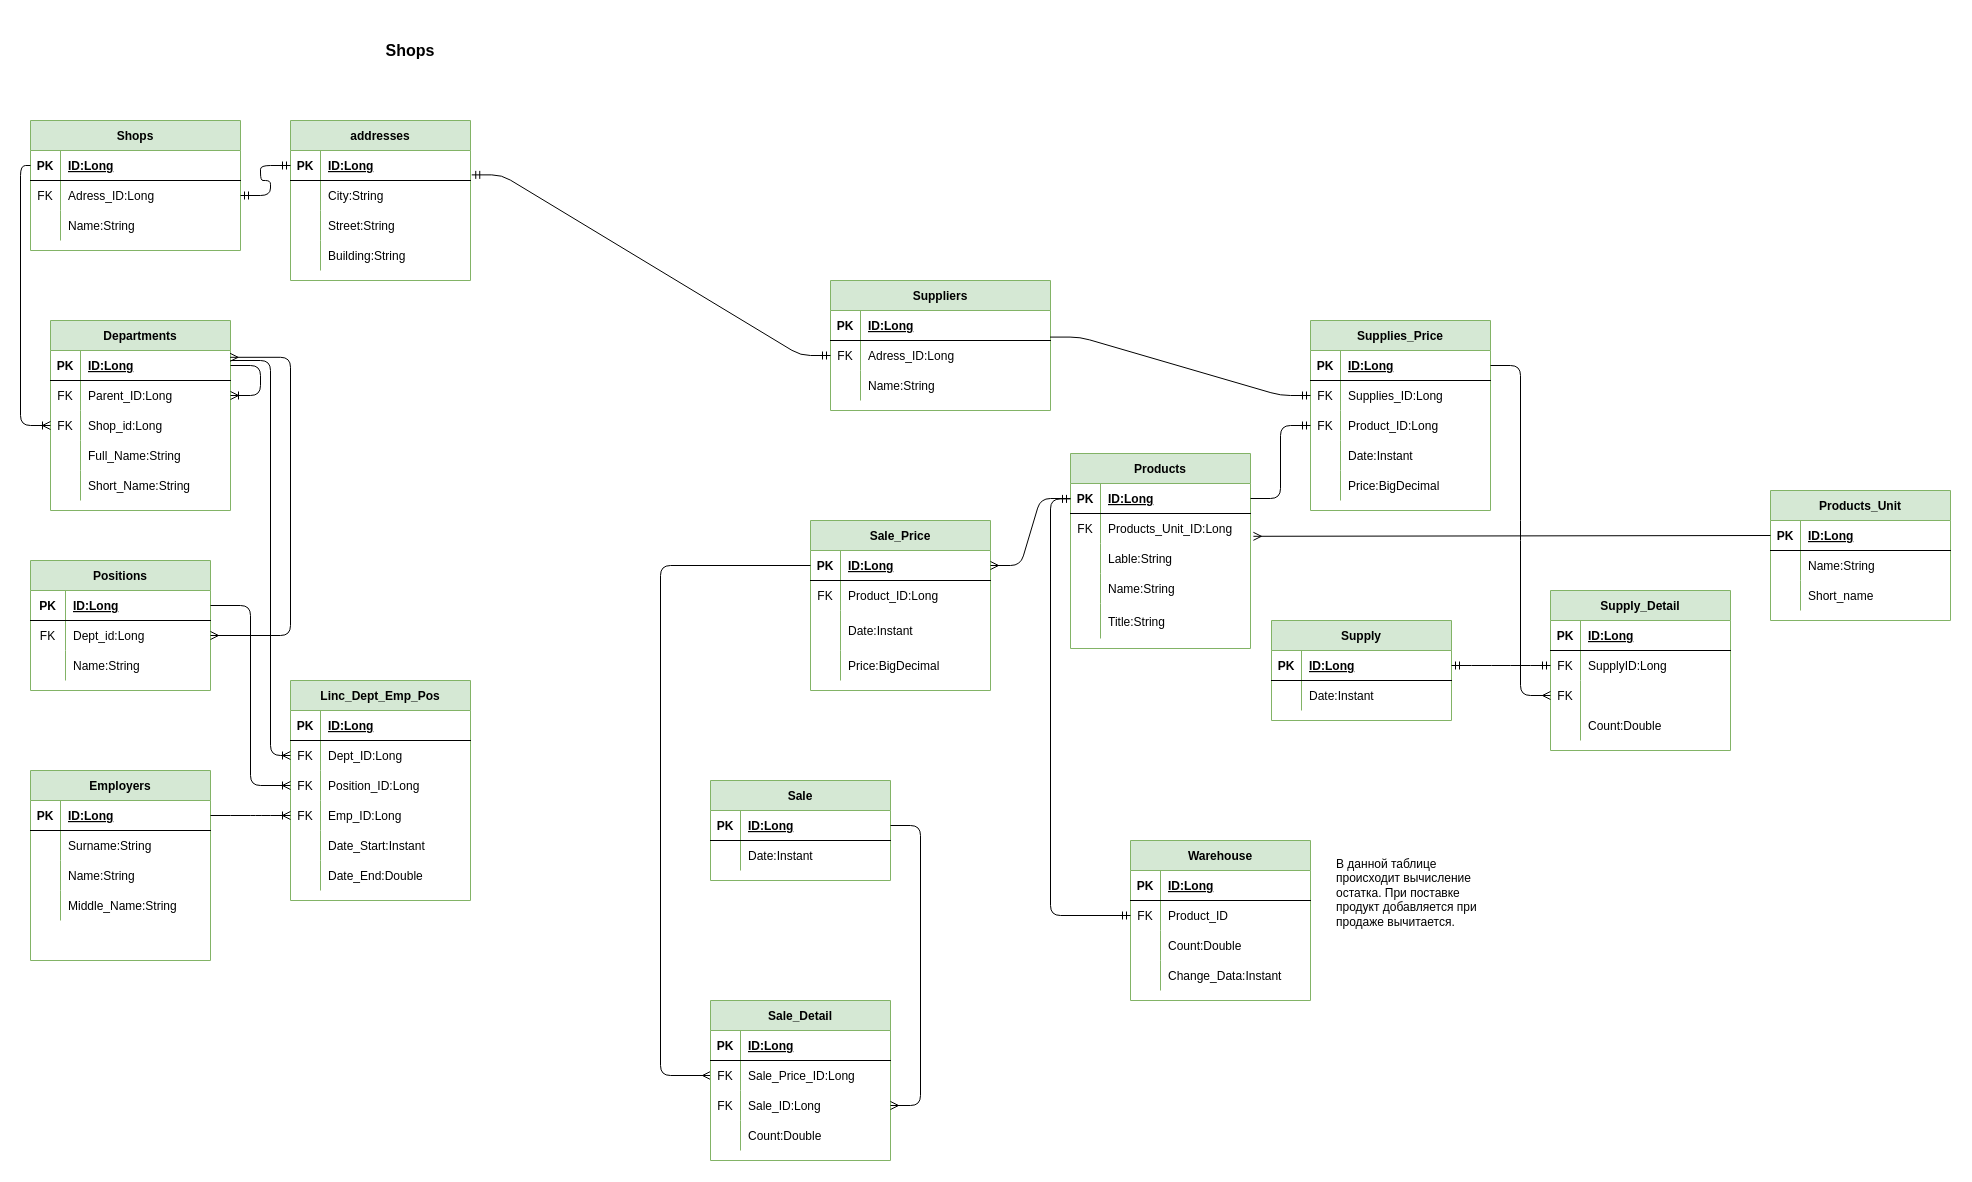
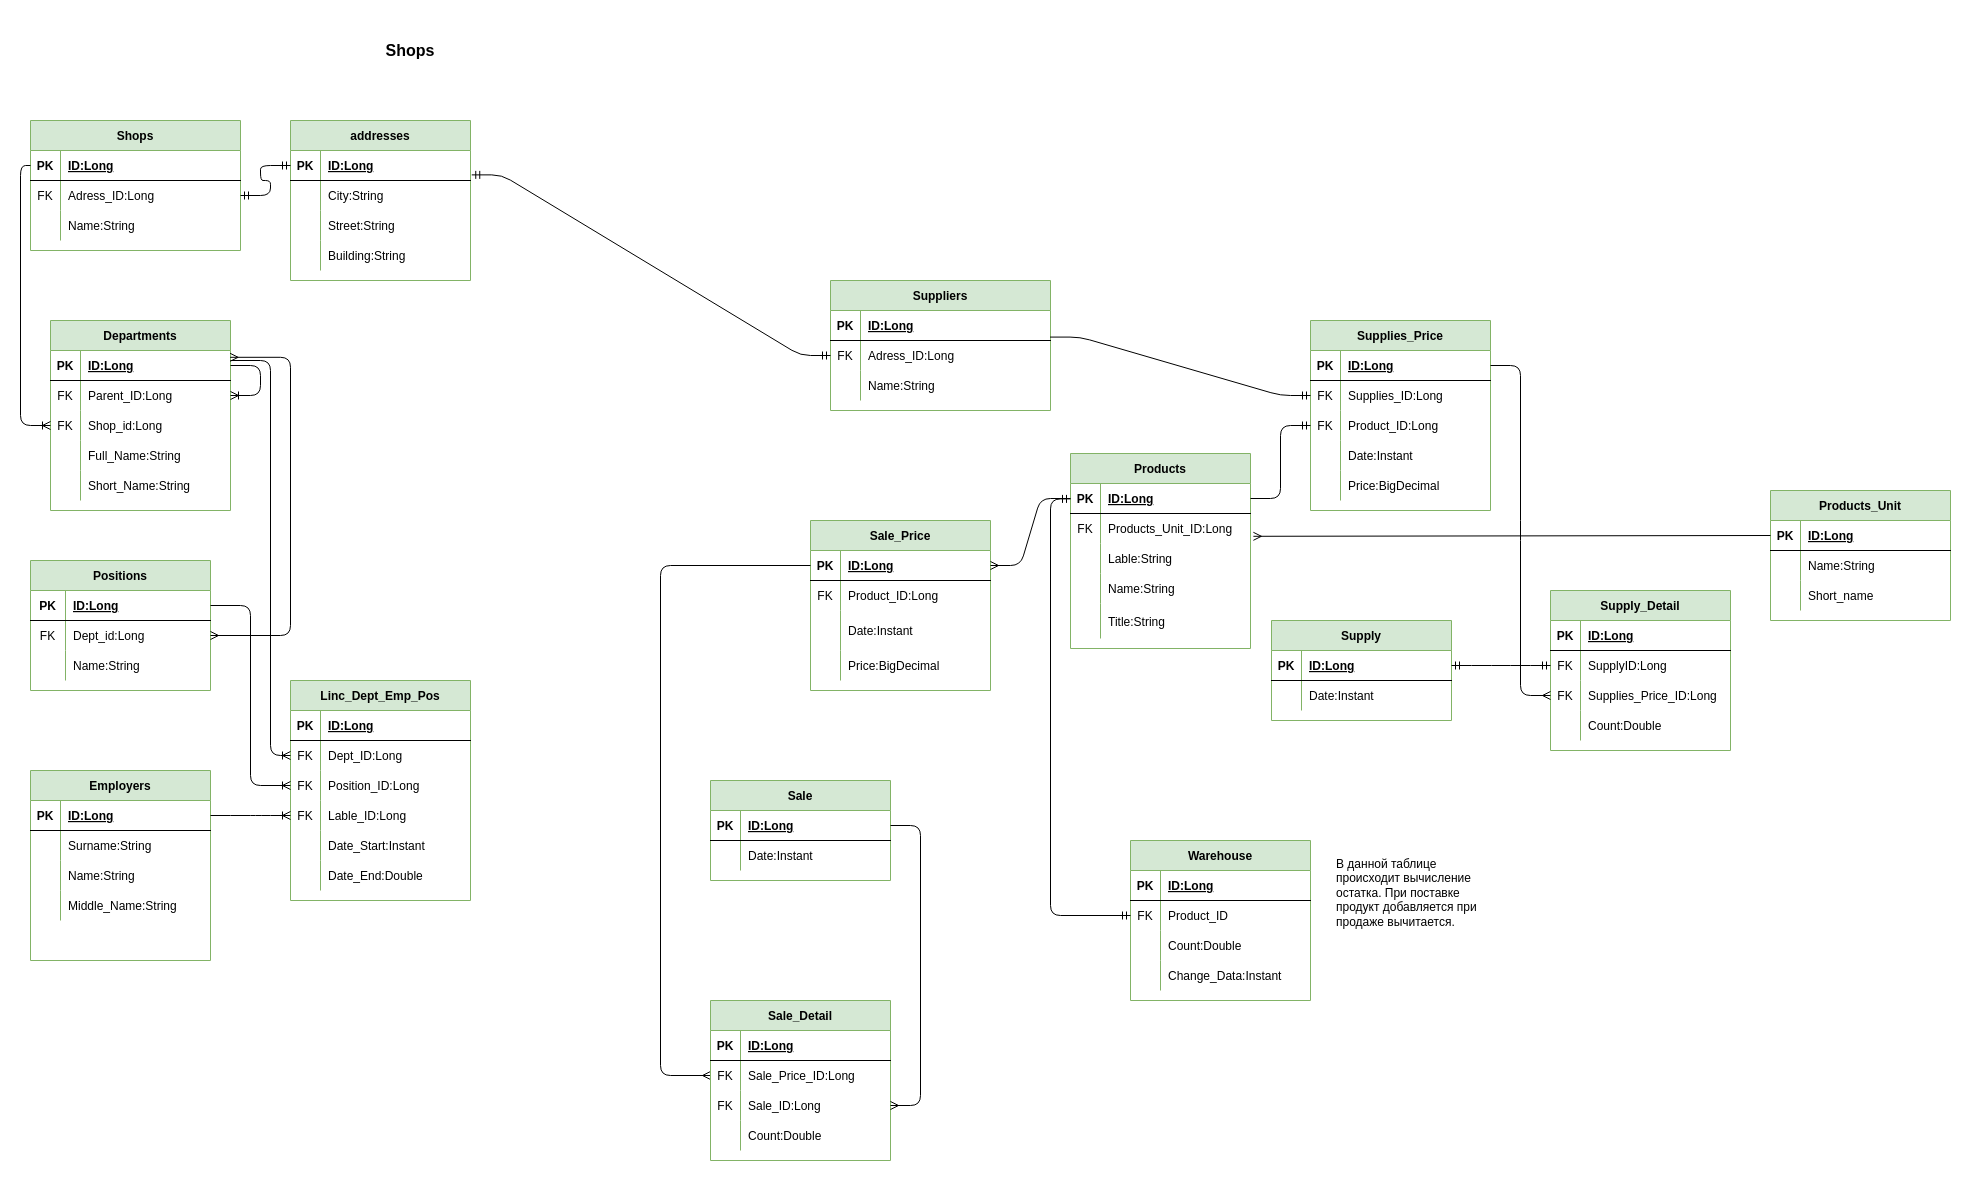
+ <mxCell id="167" value="Supplies_Price_ID:Long" style="shape=partialRectangle;connectable=0;fillColor=none;top=0;left=0;bottom=0;right=0;align=left;spacingLeft=6;fontStyle=0;overflow=hidden;" parent="165" vertex="1"><mxGeometry x="30" width="150" height="30" as="geometry" /></mxCell>
- <mxCell id="83" value="Emp_ID:Long" style="shape=partialRectangle;connectable=0;fillColor=none;top=0;left=0;bottom=0;right=0;align=left;spacingLeft=6;fontStyle=0;overflow=hidden;" parent="81" vertex="1"><mxGeometry x="30" width="150" height="30" as="geometry" /></mxCell>
+ <mxCell id="83" value="Lable_ID:Long" style="shape=partialRectangle;connectable=0;fillColor=none;top=0;left=0;bottom=0;right=0;align=left;spacingLeft=6;fontStyle=0;overflow=hidden;" parent="81" vertex="1"><mxGeometry x="30" width="150" height="30" as="geometry" /></mxCell>
